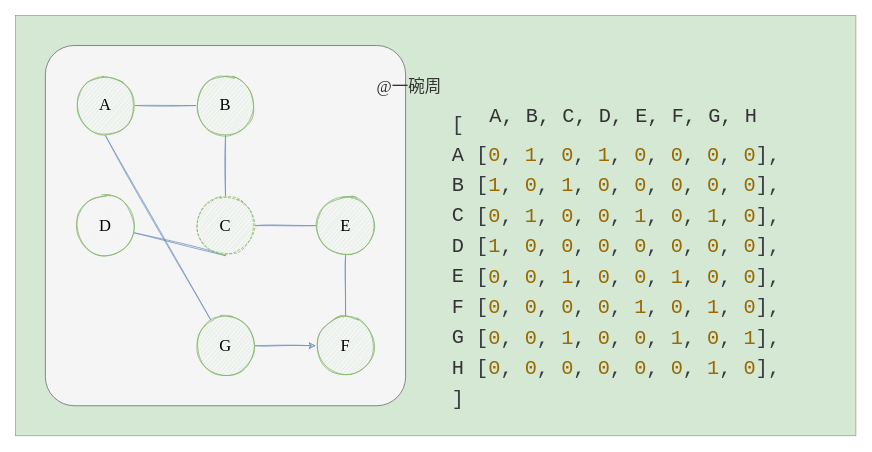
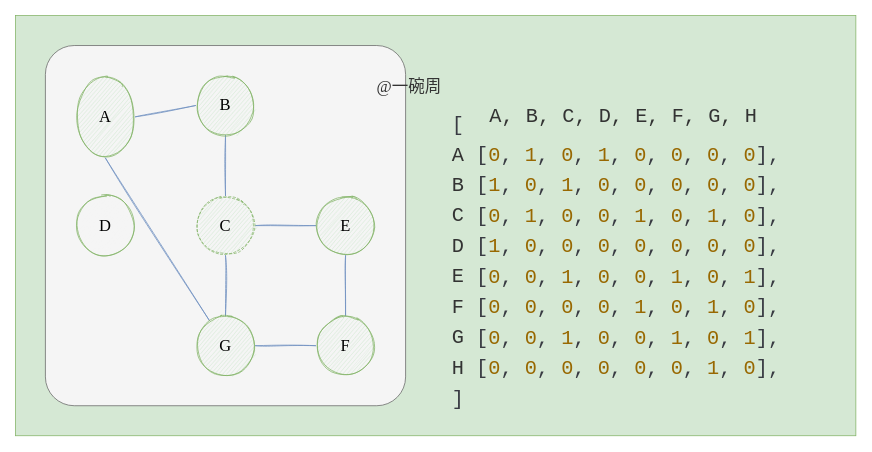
- <mxCell id="6" value="&lt;font style=&quot;font-size: 22px&quot; face=&quot;Comic Sans MS&quot;&gt;A&lt;/font&gt;" style="ellipse;whiteSpace=wrap;html=1;aspect=fixed;fillColor=#d5e8d4;strokeColor=#82b366;sketch=1;" vertex="1" parent="1"><mxGeometry x="100" y="100" width="80" height="80" as="geometry" /></mxCell>
+ <mxCell id="6" value="&lt;font style=&quot;font-size: 22px&quot; face=&quot;Comic Sans MS&quot;&gt;A&lt;/font&gt;" style="ellipse;whiteSpace=wrap;html=1;aspect=fixed;fillColor=#d5e8d4;strokeColor=#82b366;sketch=1;" vertex="1" parent="1"><mxGeometry x="100" y="100" width="80" height="110" as="geometry" /></mxCell>
- <mxCell id="19" value="&lt;div style=&quot;font-family: &amp;#34;fira code&amp;#34; , &amp;#34;consolas&amp;#34; , &amp;#34;courier new&amp;#34; , monospace ; font-weight: normal ; line-height: 1.5 ; font-size: 27px&quot;&gt;&lt;div style=&quot;color: rgb(56 , 58 , 66)&quot;&gt;&lt;span style=&quot;color: rgb(56 , 58 , 66)&quot;&gt;[&lt;/span&gt;&lt;/div&gt;&lt;div style=&quot;color: rgb(56 , 58 , 66)&quot;&gt;&lt;span style=&quot;color: #383a42&quot;&gt;&amp;nbsp; [&lt;/span&gt;&lt;span style=&quot;color: #986801&quot;&gt;0&lt;/span&gt;&lt;span style=&quot;color: #383a42&quot;&gt;, &lt;/span&gt;&lt;span style=&quot;color: #986801&quot;&gt;1&lt;/span&gt;&lt;span style=&quot;color: #383a42&quot;&gt;, &lt;/span&gt;&lt;span style=&quot;color: #986801&quot;&gt;0&lt;/span&gt;&lt;span style=&quot;color: #383a42&quot;&gt;, &lt;/span&gt;&lt;span style=&quot;color: #986801&quot;&gt;1&lt;/span&gt;&lt;span style=&quot;color: #383a42&quot;&gt;, &lt;/span&gt;&lt;span style=&quot;color: #986801&quot;&gt;0&lt;/span&gt;&lt;span style=&quot;color: #383a42&quot;&gt;, &lt;/span&gt;&lt;span style=&quot;color: #986801&quot;&gt;0&lt;/span&gt;&lt;span style=&quot;color: #383a42&quot;&gt;, &lt;/span&gt;&lt;span style=&quot;color: #986801&quot;&gt;0&lt;/span&gt;&lt;span style=&quot;color: #383a42&quot;&gt;, &lt;/span&gt;&lt;span style=&quot;color: #986801&quot;&gt;0&lt;/span&gt;&lt;span style=&quot;color: #383a42&quot;&gt;],&lt;/span&gt;&lt;/div&gt;&lt;div&gt;&lt;span style=&quot;color: rgb(56 , 58 , 66)&quot;&gt;&amp;nbsp; [&lt;/span&gt;&lt;span style=&quot;color: rgb(152 , 104 , 1)&quot;&gt;1&lt;/span&gt;&lt;span style=&quot;color: rgb(56 , 58 , 66)&quot;&gt;, &lt;/span&gt;&lt;span style=&quot;color: rgb(152 , 104 , 1)&quot;&gt;0&lt;/span&gt;&lt;span style=&quot;color: rgb(56 , 58 , 66)&quot;&gt;, &lt;/span&gt;&lt;font color=&quot;#986801&quot;&gt;1&lt;/font&gt;&lt;span style=&quot;color: rgb(56 , 58 , 66)&quot;&gt;, &lt;/span&gt;&lt;span style=&quot;color: rgb(152 , 104 , 1)&quot;&gt;0&lt;/span&gt;&lt;span style=&quot;color: rgb(56 , 58 , 66)&quot;&gt;, &lt;/span&gt;&lt;span style=&quot;color: rgb(152 , 104 , 1)&quot;&gt;0&lt;/span&gt;&lt;span style=&quot;color: rgb(56 , 58 , 66)&quot;&gt;, &lt;/span&gt;&lt;span style=&quot;color: rgb(152 , 104 , 1)&quot;&gt;0&lt;/span&gt;&lt;span style=&quot;color: rgb(56 , 58 , 66)&quot;&gt;, &lt;/span&gt;&lt;span style=&quot;color: rgb(152 , 104 , 1)&quot;&gt;0&lt;/span&gt;&lt;span style=&quot;color: rgb(56 , 58 , 66)&quot;&gt;, &lt;/span&gt;&lt;span style=&quot;color: rgb(152 , 104 , 1)&quot;&gt;0&lt;/span&gt;&lt;span style=&quot;color: rgb(56 , 58 , 66)&quot;&gt;],&lt;/span&gt;&lt;/div&gt;&lt;div&gt;&lt;span style=&quot;color: rgb(56 , 58 , 66)&quot;&gt;&amp;nbsp; [&lt;/span&gt;&lt;span style=&quot;color: rgb(152 , 104 , 1)&quot;&gt;0&lt;/span&gt;&lt;span style=&quot;color: rgb(56 , 58 , 66)&quot;&gt;, &lt;/span&gt;&lt;font color=&quot;#986801&quot;&gt;1&lt;/font&gt;&lt;span style=&quot;color: rgb(56 , 58 , 66)&quot;&gt;, &lt;/span&gt;&lt;span style=&quot;color: rgb(152 , 104 , 1)&quot;&gt;0&lt;/span&gt;&lt;span style=&quot;color: rgb(56 , 58 , 66)&quot;&gt;, &lt;/span&gt;&lt;span style=&quot;color: rgb(152 , 104 , 1)&quot;&gt;0&lt;/span&gt;&lt;span style=&quot;color: rgb(56 , 58 , 66)&quot;&gt;, &lt;/span&gt;&lt;span style=&quot;color: rgb(152 , 104 , 1)&quot;&gt;1&lt;/span&gt;&lt;span style=&quot;color: rgb(56 , 58 , 66)&quot;&gt;, &lt;/span&gt;&lt;span style=&quot;color: rgb(152 , 104 , 1)&quot;&gt;0&lt;/span&gt;&lt;span style=&quot;color: rgb(56 , 58 , 66)&quot;&gt;, &lt;/span&gt;&lt;span style=&quot;color: rgb(152 , 104 , 1)&quot;&gt;1&lt;/span&gt;&lt;span style=&quot;color: rgb(56 , 58 , 66)&quot;&gt;, &lt;/span&gt;&lt;span style=&quot;color: rgb(152 , 104 , 1)&quot;&gt;0&lt;/span&gt;&lt;span style=&quot;color: rgb(56 , 58 , 66)&quot;&gt;],&lt;/span&gt;&lt;/div&gt;&lt;div style=&quot;color: rgb(56 , 58 , 66)&quot;&gt;&lt;span style=&quot;color: #383a42&quot;&gt;&amp;nbsp; [&lt;/span&gt;&lt;span style=&quot;color: #986801&quot;&gt;1&lt;/span&gt;&lt;span style=&quot;color: #383a42&quot;&gt;, &lt;/span&gt;&lt;span style=&quot;color: #986801&quot;&gt;0&lt;/span&gt;&lt;span style=&quot;color: #383a42&quot;&gt;, &lt;/span&gt;&lt;span style=&quot;color: #986801&quot;&gt;0&lt;/span&gt;&lt;span style=&quot;color: #383a42&quot;&gt;, &lt;/span&gt;&lt;span style=&quot;color: #986801&quot;&gt;0&lt;/span&gt;&lt;span style=&quot;color: #383a42&quot;&gt;, &lt;/span&gt;&lt;span style=&quot;color: #986801&quot;&gt;0&lt;/span&gt;&lt;span style=&quot;color: #383a42&quot;&gt;, &lt;/span&gt;&lt;span style=&quot;color: #986801&quot;&gt;0&lt;/span&gt;&lt;span style=&quot;color: #383a42&quot;&gt;, &lt;/span&gt;&lt;span style=&quot;color: #986801&quot;&gt;0&lt;/span&gt;&lt;span style=&quot;color: #383a42&quot;&gt;, &lt;/span&gt;&lt;span style=&quot;color: #986801&quot;&gt;0&lt;/span&gt;&lt;span style=&quot;color: #383a42&quot;&gt;],&lt;/span&gt;&lt;/div&gt;&lt;div style=&quot;color: rgb(56 , 58 , 66)&quot;&gt;&lt;span style=&quot;color: #383a42&quot;&gt;&amp;nbsp; [&lt;/span&gt;&lt;span style=&quot;color: #986801&quot;&gt;0&lt;/span&gt;&lt;span style=&quot;color: #383a42&quot;&gt;, &lt;/span&gt;&lt;span style=&quot;color: #986801&quot;&gt;0&lt;/span&gt;&lt;span style=&quot;color: #383a42&quot;&gt;, &lt;/span&gt;&lt;span style=&quot;color: #986801&quot;&gt;1&lt;/span&gt;&lt;span style=&quot;color: #383a42&quot;&gt;, &lt;/span&gt;&lt;span style=&quot;color: #986801&quot;&gt;0&lt;/span&gt;&lt;span style=&quot;color: #383a42&quot;&gt;, &lt;/span&gt;&lt;span style=&quot;color: #986801&quot;&gt;0&lt;/span&gt;&lt;span style=&quot;color: #383a42&quot;&gt;, &lt;/span&gt;&lt;span style=&quot;color: #986801&quot;&gt;1&lt;/span&gt;&lt;span style=&quot;color: #383a42&quot;&gt;, &lt;/span&gt;&lt;span style=&quot;color: #986801&quot;&gt;0&lt;/span&gt;&lt;span style=&quot;color: #383a42&quot;&gt;, &lt;/span&gt;&lt;span style=&quot;color: #986801&quot;&gt;0&lt;/span&gt;&lt;span style=&quot;color: #383a42&quot;&gt;],&lt;/span&gt;&lt;/div&gt;&lt;div style=&quot;color: rgb(56 , 58 , 66)&quot;&gt;&lt;span style=&quot;color: #383a42&quot;&gt;&amp;nbsp; [&lt;/span&gt;&lt;span style=&quot;color: #986801&quot;&gt;0&lt;/span&gt;&lt;span style=&quot;color: #383a42&quot;&gt;, &lt;/span&gt;&lt;span style=&quot;color: #986801&quot;&gt;0&lt;/span&gt;&lt;span style=&quot;color: #383a42&quot;&gt;, &lt;/span&gt;&lt;span style=&quot;color: #986801&quot;&gt;0&lt;/span&gt;&lt;span style=&quot;color: #383a42&quot;&gt;, &lt;/span&gt;&lt;span style=&quot;color: #986801&quot;&gt;0&lt;/span&gt;&lt;span style=&quot;color: #383a42&quot;&gt;, &lt;/span&gt;&lt;span style=&quot;color: #986801&quot;&gt;1&lt;/span&gt;&lt;span style=&quot;color: #383a42&quot;&gt;, &lt;/span&gt;&lt;span style=&quot;color: #986801&quot;&gt;0&lt;/span&gt;&lt;span style=&quot;color: #383a42&quot;&gt;, &lt;/span&gt;&lt;span style=&quot;color: #986801&quot;&gt;1&lt;/span&gt;&lt;span style=&quot;color: #383a42&quot;&gt;, &lt;/span&gt;&lt;span style=&quot;color: #986801&quot;&gt;0&lt;/span&gt;&lt;span style=&quot;color: #383a42&quot;&gt;],&lt;/span&gt;&lt;/div&gt;&lt;div style=&quot;color: rgb(56 , 58 , 66)&quot;&gt;&lt;span style=&quot;color: #383a42&quot;&gt;&amp;nbsp; [&lt;/span&gt;&lt;span style=&quot;color: #986801&quot;&gt;0&lt;/span&gt;&lt;span style=&quot;color: #383a42&quot;&gt;, &lt;/span&gt;&lt;span style=&quot;color: #986801&quot;&gt;0&lt;/span&gt;&lt;span style=&quot;color: #383a42&quot;&gt;, &lt;/span&gt;&lt;span style=&quot;color: #986801&quot;&gt;1&lt;/span&gt;&lt;span style=&quot;color: #383a42&quot;&gt;, &lt;/span&gt;&lt;span style=&quot;color: #986801&quot;&gt;0&lt;/span&gt;&lt;span style=&quot;color: #383a42&quot;&gt;, &lt;/span&gt;&lt;span style=&quot;color: #986801&quot;&gt;0&lt;/span&gt;&lt;span style=&quot;color: #383a42&quot;&gt;, &lt;/span&gt;&lt;span style=&quot;color: #986801&quot;&gt;1&lt;/span&gt;&lt;span style=&quot;color: #383a42&quot;&gt;, &lt;/span&gt;&lt;span style=&quot;color: #986801&quot;&gt;0&lt;/span&gt;&lt;span style=&quot;color: #383a42&quot;&gt;, &lt;/span&gt;&lt;span style=&quot;color: #986801&quot;&gt;1&lt;/span&gt;&lt;span style=&quot;color: #383a42&quot;&gt;],&lt;/span&gt;&lt;/div&gt;&lt;div style=&quot;color: rgb(56 , 58 , 66)&quot;&gt;&lt;span style=&quot;color: #383a42&quot;&gt;&amp;nbsp; [&lt;/span&gt;&lt;span style=&quot;color: #986801&quot;&gt;0&lt;/span&gt;&lt;span style=&quot;color: #383a42&quot;&gt;, &lt;/span&gt;&lt;span style=&quot;color: #986801&quot;&gt;0&lt;/span&gt;&lt;span style=&quot;color: #383a42&quot;&gt;, &lt;/span&gt;&lt;span style=&quot;color: #986801&quot;&gt;0&lt;/span&gt;&lt;span style=&quot;color: #383a42&quot;&gt;, &lt;/span&gt;&lt;span style=&quot;color: #986801&quot;&gt;0&lt;/span&gt;&lt;span style=&quot;color: #383a42&quot;&gt;, &lt;/span&gt;&lt;span style=&quot;color: #986801&quot;&gt;0&lt;/span&gt;&lt;span style=&quot;color: #383a42&quot;&gt;, &lt;/span&gt;&lt;span style=&quot;color: #986801&quot;&gt;0&lt;/span&gt;&lt;span style=&quot;color: #383a42&quot;&gt;, &lt;/span&gt;&lt;span style=&quot;color: #986801&quot;&gt;1&lt;/span&gt;&lt;span style=&quot;color: #383a42&quot;&gt;, &lt;/span&gt;&lt;span style=&quot;color: #986801&quot;&gt;0&lt;/span&gt;&lt;span style=&quot;color: #383a42&quot;&gt;],&lt;/span&gt;&lt;/div&gt;&lt;div style=&quot;color: rgb(56 , 58 , 66)&quot;&gt;&lt;span style=&quot;color: rgb(56 , 58 , 66)&quot;&gt;]&lt;/span&gt;&lt;/div&gt;&lt;/div&gt;" style="text;whiteSpace=wrap;html=1;fontSize=22;fontFamily=Comic Sans MS;fontColor=#333333;" vertex="1" parent="1"><mxGeometry x="600" y="140" width="500" height="420" as="geometry" /></mxCell>
+ <mxCell id="19" value="&lt;div style=&quot;font-family: &amp;#34;fira code&amp;#34; , &amp;#34;consolas&amp;#34; , &amp;#34;courier new&amp;#34; , monospace ; font-weight: normal ; line-height: 1.5 ; font-size: 27px&quot;&gt;&lt;div style=&quot;color: rgb(56 , 58 , 66)&quot;&gt;&lt;span style=&quot;color: rgb(56 , 58 , 66)&quot;&gt;[&lt;/span&gt;&lt;/div&gt;&lt;div style=&quot;color: rgb(56 , 58 , 66)&quot;&gt;&lt;span style=&quot;color: #383a42&quot;&gt;&amp;nbsp; [&lt;/span&gt;&lt;span style=&quot;color: #986801&quot;&gt;0&lt;/span&gt;&lt;span style=&quot;color: #383a42&quot;&gt;, &lt;/span&gt;&lt;span style=&quot;color: #986801&quot;&gt;1&lt;/span&gt;&lt;span style=&quot;color: #383a42&quot;&gt;, &lt;/span&gt;&lt;span style=&quot;color: #986801&quot;&gt;0&lt;/span&gt;&lt;span style=&quot;color: #383a42&quot;&gt;, &lt;/span&gt;&lt;span style=&quot;color: #986801&quot;&gt;1&lt;/span&gt;&lt;span style=&quot;color: #383a42&quot;&gt;, &lt;/span&gt;&lt;span style=&quot;color: #986801&quot;&gt;0&lt;/span&gt;&lt;span style=&quot;color: #383a42&quot;&gt;, &lt;/span&gt;&lt;span style=&quot;color: #986801&quot;&gt;0&lt;/span&gt;&lt;span style=&quot;color: #383a42&quot;&gt;, &lt;/span&gt;&lt;span style=&quot;color: #986801&quot;&gt;0&lt;/span&gt;&lt;span style=&quot;color: #383a42&quot;&gt;, &lt;/span&gt;&lt;span style=&quot;color: #986801&quot;&gt;0&lt;/span&gt;&lt;span style=&quot;color: #383a42&quot;&gt;],&lt;/span&gt;&lt;/div&gt;&lt;div&gt;&lt;span style=&quot;color: rgb(56 , 58 , 66)&quot;&gt;&amp;nbsp; [&lt;/span&gt;&lt;span style=&quot;color: rgb(152 , 104 , 1)&quot;&gt;1&lt;/span&gt;&lt;span style=&quot;color: rgb(56 , 58 , 66)&quot;&gt;, &lt;/span&gt;&lt;span style=&quot;color: rgb(152 , 104 , 1)&quot;&gt;0&lt;/span&gt;&lt;span style=&quot;color: rgb(56 , 58 , 66)&quot;&gt;, &lt;/span&gt;&lt;font color=&quot;#986801&quot;&gt;1&lt;/font&gt;&lt;span style=&quot;color: rgb(56 , 58 , 66)&quot;&gt;, &lt;/span&gt;&lt;span style=&quot;color: rgb(152 , 104 , 1)&quot;&gt;0&lt;/span&gt;&lt;span style=&quot;color: rgb(56 , 58 , 66)&quot;&gt;, &lt;/span&gt;&lt;span style=&quot;color: rgb(152 , 104 , 1)&quot;&gt;0&lt;/span&gt;&lt;span style=&quot;color: rgb(56 , 58 , 66)&quot;&gt;, &lt;/span&gt;&lt;span style=&quot;color: rgb(152 , 104 , 1)&quot;&gt;0&lt;/span&gt;&lt;span style=&quot;color: rgb(56 , 58 , 66)&quot;&gt;, &lt;/span&gt;&lt;span style=&quot;color: rgb(152 , 104 , 1)&quot;&gt;0&lt;/span&gt;&lt;span style=&quot;color: rgb(56 , 58 , 66)&quot;&gt;, &lt;/span&gt;&lt;span style=&quot;color: rgb(152 , 104 , 1)&quot;&gt;0&lt;/span&gt;&lt;span style=&quot;color: rgb(56 , 58 , 66)&quot;&gt;],&lt;/span&gt;&lt;/div&gt;&lt;div&gt;&lt;span style=&quot;color: rgb(56 , 58 , 66)&quot;&gt;&amp;nbsp; [&lt;/span&gt;&lt;span style=&quot;color: rgb(152 , 104 , 1)&quot;&gt;0&lt;/span&gt;&lt;span style=&quot;color: rgb(56 , 58 , 66)&quot;&gt;, &lt;/span&gt;&lt;font color=&quot;#986801&quot;&gt;1&lt;/font&gt;&lt;span style=&quot;color: rgb(56 , 58 , 66)&quot;&gt;, &lt;/span&gt;&lt;span style=&quot;color: rgb(152 , 104 , 1)&quot;&gt;0&lt;/span&gt;&lt;span style=&quot;color: rgb(56 , 58 , 66)&quot;&gt;, &lt;/span&gt;&lt;span style=&quot;color: rgb(152 , 104 , 1)&quot;&gt;0&lt;/span&gt;&lt;span style=&quot;color: rgb(56 , 58 , 66)&quot;&gt;, &lt;/span&gt;&lt;span style=&quot;color: rgb(152 , 104 , 1)&quot;&gt;1&lt;/span&gt;&lt;span style=&quot;color: rgb(56 , 58 , 66)&quot;&gt;, &lt;/span&gt;&lt;span style=&quot;color: rgb(152 , 104 , 1)&quot;&gt;0&lt;/span&gt;&lt;span style=&quot;color: rgb(56 , 58 , 66)&quot;&gt;, &lt;/span&gt;&lt;span style=&quot;color: rgb(152 , 104 , 1)&quot;&gt;1&lt;/span&gt;&lt;span style=&quot;color: rgb(56 , 58 , 66)&quot;&gt;, &lt;/span&gt;&lt;span style=&quot;color: rgb(152 , 104 , 1)&quot;&gt;0&lt;/span&gt;&lt;span style=&quot;color: rgb(56 , 58 , 66)&quot;&gt;],&lt;/span&gt;&lt;/div&gt;&lt;div style=&quot;color: rgb(56 , 58 , 66)&quot;&gt;&lt;span style=&quot;color: #383a42&quot;&gt;&amp;nbsp; [&lt;/span&gt;&lt;span style=&quot;color: #986801&quot;&gt;1&lt;/span&gt;&lt;span style=&quot;color: #383a42&quot;&gt;, &lt;/span&gt;&lt;span style=&quot;color: #986801&quot;&gt;0&lt;/span&gt;&lt;span style=&quot;color: #383a42&quot;&gt;, &lt;/span&gt;&lt;span style=&quot;color: #986801&quot;&gt;0&lt;/span&gt;&lt;span style=&quot;color: #383a42&quot;&gt;, &lt;/span&gt;&lt;span style=&quot;color: #986801&quot;&gt;0&lt;/span&gt;&lt;span style=&quot;color: #383a42&quot;&gt;, &lt;/span&gt;&lt;span style=&quot;color: #986801&quot;&gt;0&lt;/span&gt;&lt;span style=&quot;color: #383a42&quot;&gt;, &lt;/span&gt;&lt;span style=&quot;color: #986801&quot;&gt;0&lt;/span&gt;&lt;span style=&quot;color: #383a42&quot;&gt;, &lt;/span&gt;&lt;span style=&quot;color: #986801&quot;&gt;0&lt;/span&gt;&lt;span style=&quot;color: #383a42&quot;&gt;, &lt;/span&gt;&lt;span style=&quot;color: #986801&quot;&gt;0&lt;/span&gt;&lt;span style=&quot;color: #383a42&quot;&gt;],&lt;/span&gt;&lt;/div&gt;&lt;div style=&quot;color: rgb(56 , 58 , 66)&quot;&gt;&lt;span style=&quot;color: #383a42&quot;&gt;&amp;nbsp; [&lt;/span&gt;&lt;span style=&quot;color: #986801&quot;&gt;0&lt;/span&gt;&lt;span style=&quot;color: #383a42&quot;&gt;, &lt;/span&gt;&lt;span style=&quot;color: #986801&quot;&gt;0&lt;/span&gt;&lt;span style=&quot;color: #383a42&quot;&gt;, &lt;/span&gt;&lt;span style=&quot;color: #986801&quot;&gt;1&lt;/span&gt;&lt;span style=&quot;color: #383a42&quot;&gt;, &lt;/span&gt;&lt;span style=&quot;color: #986801&quot;&gt;0&lt;/span&gt;&lt;span style=&quot;color: #383a42&quot;&gt;, &lt;/span&gt;&lt;span style=&quot;color: #986801&quot;&gt;0&lt;/span&gt;&lt;span style=&quot;color: #383a42&quot;&gt;, &lt;/span&gt;&lt;span style=&quot;color: #986801&quot;&gt;1&lt;/span&gt;&lt;span style=&quot;color: #383a42&quot;&gt;, &lt;/span&gt;&lt;span style=&quot;color: #986801&quot;&gt;0&lt;/span&gt;&lt;span style=&quot;color: #383a42&quot;&gt;, &lt;/span&gt;&lt;span style=&quot;color: #986801&quot;&gt;1&lt;/span&gt;&lt;span style=&quot;color: #383a42&quot;&gt;],&lt;/span&gt;&lt;/div&gt;&lt;div style=&quot;color: rgb(56 , 58 , 66)&quot;&gt;&lt;span style=&quot;color: #383a42&quot;&gt;&amp;nbsp; [&lt;/span&gt;&lt;span style=&quot;color: #986801&quot;&gt;0&lt;/span&gt;&lt;span style=&quot;color: #383a42&quot;&gt;, &lt;/span&gt;&lt;span style=&quot;color: #986801&quot;&gt;0&lt;/span&gt;&lt;span style=&quot;color: #383a42&quot;&gt;, &lt;/span&gt;&lt;span style=&quot;color: #986801&quot;&gt;0&lt;/span&gt;&lt;span style=&quot;color: #383a42&quot;&gt;, &lt;/span&gt;&lt;span style=&quot;color: #986801&quot;&gt;0&lt;/span&gt;&lt;span style=&quot;color: #383a42&quot;&gt;, &lt;/span&gt;&lt;span style=&quot;color: #986801&quot;&gt;1&lt;/span&gt;&lt;span style=&quot;color: #383a42&quot;&gt;, &lt;/span&gt;&lt;span style=&quot;color: #986801&quot;&gt;0&lt;/span&gt;&lt;span style=&quot;color: #383a42&quot;&gt;, &lt;/span&gt;&lt;span style=&quot;color: #986801&quot;&gt;1&lt;/span&gt;&lt;span style=&quot;color: #383a42&quot;&gt;, &lt;/span&gt;&lt;span style=&quot;color: #986801&quot;&gt;0&lt;/span&gt;&lt;span style=&quot;color: #383a42&quot;&gt;],&lt;/span&gt;&lt;/div&gt;&lt;div style=&quot;color: rgb(56 , 58 , 66)&quot;&gt;&lt;span style=&quot;color: #383a42&quot;&gt;&amp;nbsp; [&lt;/span&gt;&lt;span style=&quot;color: #986801&quot;&gt;0&lt;/span&gt;&lt;span style=&quot;color: #383a42&quot;&gt;, &lt;/span&gt;&lt;span style=&quot;color: #986801&quot;&gt;0&lt;/span&gt;&lt;span style=&quot;color: #383a42&quot;&gt;, &lt;/span&gt;&lt;span style=&quot;color: #986801&quot;&gt;1&lt;/span&gt;&lt;span style=&quot;color: #383a42&quot;&gt;, &lt;/span&gt;&lt;span style=&quot;color: #986801&quot;&gt;0&lt;/span&gt;&lt;span style=&quot;color: #383a42&quot;&gt;, &lt;/span&gt;&lt;span style=&quot;color: #986801&quot;&gt;0&lt;/span&gt;&lt;span style=&quot;color: #383a42&quot;&gt;, &lt;/span&gt;&lt;span style=&quot;color: #986801&quot;&gt;1&lt;/span&gt;&lt;span style=&quot;color: #383a42&quot;&gt;, &lt;/span&gt;&lt;span style=&quot;color: #986801&quot;&gt;0&lt;/span&gt;&lt;span style=&quot;color: #383a42&quot;&gt;, &lt;/span&gt;&lt;span style=&quot;color: #986801&quot;&gt;1&lt;/span&gt;&lt;span style=&quot;color: #383a42&quot;&gt;],&lt;/span&gt;&lt;/div&gt;&lt;div style=&quot;color: rgb(56 , 58 , 66)&quot;&gt;&lt;span style=&quot;color: #383a42&quot;&gt;&amp;nbsp; [&lt;/span&gt;&lt;span style=&quot;color: #986801&quot;&gt;0&lt;/span&gt;&lt;span style=&quot;color: #383a42&quot;&gt;, &lt;/span&gt;&lt;span style=&quot;color: #986801&quot;&gt;0&lt;/span&gt;&lt;span style=&quot;color: #383a42&quot;&gt;, &lt;/span&gt;&lt;span style=&quot;color: #986801&quot;&gt;0&lt;/span&gt;&lt;span style=&quot;color: #383a42&quot;&gt;, &lt;/span&gt;&lt;span style=&quot;color: #986801&quot;&gt;0&lt;/span&gt;&lt;span style=&quot;color: #383a42&quot;&gt;, &lt;/span&gt;&lt;span style=&quot;color: #986801&quot;&gt;0&lt;/span&gt;&lt;span style=&quot;color: #383a42&quot;&gt;, &lt;/span&gt;&lt;span style=&quot;color: #986801&quot;&gt;0&lt;/span&gt;&lt;span style=&quot;color: #383a42&quot;&gt;, &lt;/span&gt;&lt;span style=&quot;color: #986801&quot;&gt;1&lt;/span&gt;&lt;span style=&quot;color: #383a42&quot;&gt;, &lt;/span&gt;&lt;span style=&quot;color: #986801&quot;&gt;0&lt;/span&gt;&lt;span style=&quot;color: #383a42&quot;&gt;],&lt;/span&gt;&lt;/div&gt;&lt;div style=&quot;color: rgb(56 , 58 , 66)&quot;&gt;&lt;span style=&quot;color: rgb(56 , 58 , 66)&quot;&gt;]&lt;/span&gt;&lt;/div&gt;&lt;/div&gt;" style="text;whiteSpace=wrap;html=1;fontSize=22;fontFamily=Comic Sans MS;fontColor=#333333;" vertex="1" parent="1"><mxGeometry x="600" y="140" width="500" height="420" as="geometry" /></mxCell>
- <mxCell id="10" style="edgeStyle=none;rounded=0;sketch=1;orthogonalLoop=1;jettySize=auto;html=1;exitX=0.5;exitY=1;exitDx=0;exitDy=0;fontFamily=Comic Sans MS;fontSize=22;fontColor=#333333;endArrow=none;endFill=0;strokeColor=#6C8EBF;" edge="1" parent="1" source="11" target="17"><mxGeometry relative="1" as="geometry" /></mxCell>
+ <mxCell id="10" style="edgeStyle=none;rounded=0;sketch=1;orthogonalLoop=1;jettySize=auto;html=1;exitX=0.5;exitY=1;exitDx=0;exitDy=0;fontFamily=Comic Sans MS;fontSize=22;fontColor=#333333;endArrow=none;endFill=0;strokeColor=#6C8EBF;" edge="1" parent="1" source="11" target="16"><mxGeometry relative="1" as="geometry" /></mxCell>
- <mxCell id="15" style="edgeStyle=none;rounded=0;sketch=1;orthogonalLoop=1;jettySize=auto;html=1;exitX=1;exitY=0.5;exitDx=0;exitDy=0;fontFamily=Comic Sans MS;fontSize=22;fontColor=#333333;endArrow=classic;endFill=0;strokeColor=#6C8EBF;" edge="1" parent="1" source="16" target="14"><mxGeometry relative="1" as="geometry" /></mxCell>
+ <mxCell id="15" style="edgeStyle=none;rounded=0;sketch=1;orthogonalLoop=1;jettySize=auto;html=1;exitX=1;exitY=0.5;exitDx=0;exitDy=0;fontFamily=Comic Sans MS;fontSize=22;fontColor=#333333;endArrow=none;endFill=0;strokeColor=#6C8EBF;" edge="1" parent="1" source="16" target="14"><mxGeometry relative="1" as="geometry" /></mxCell>
